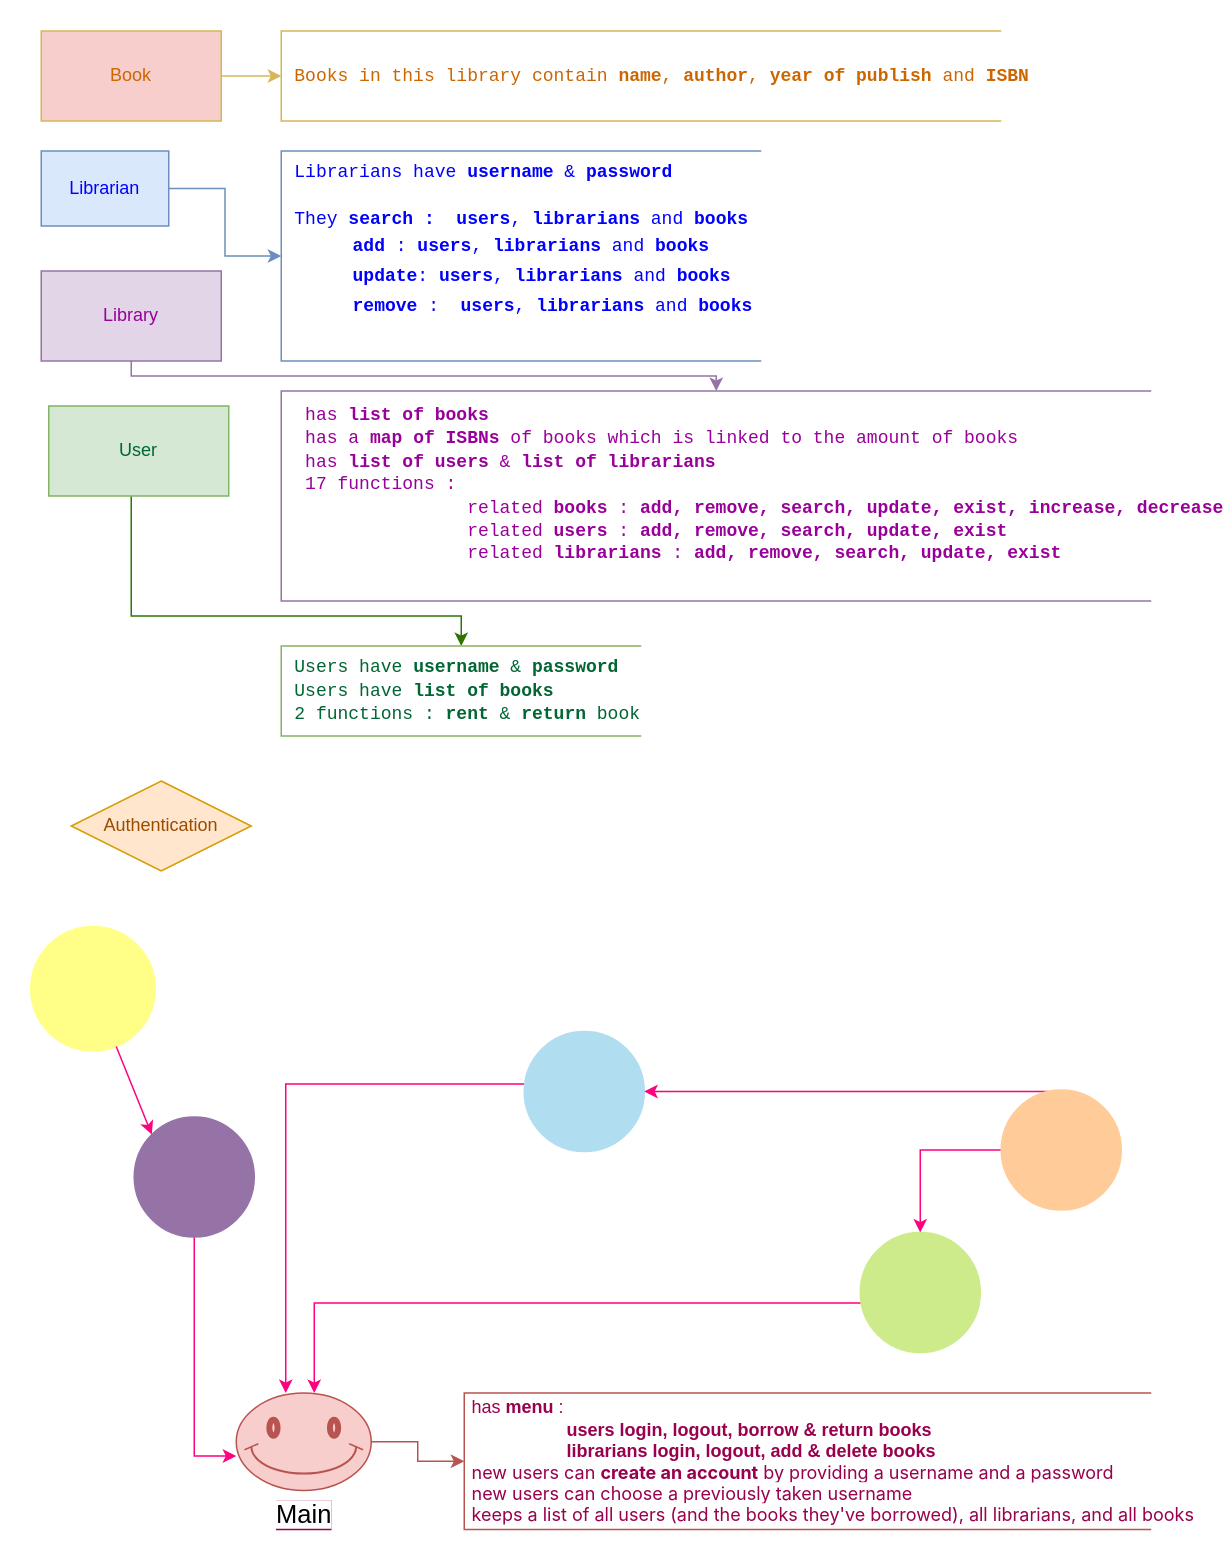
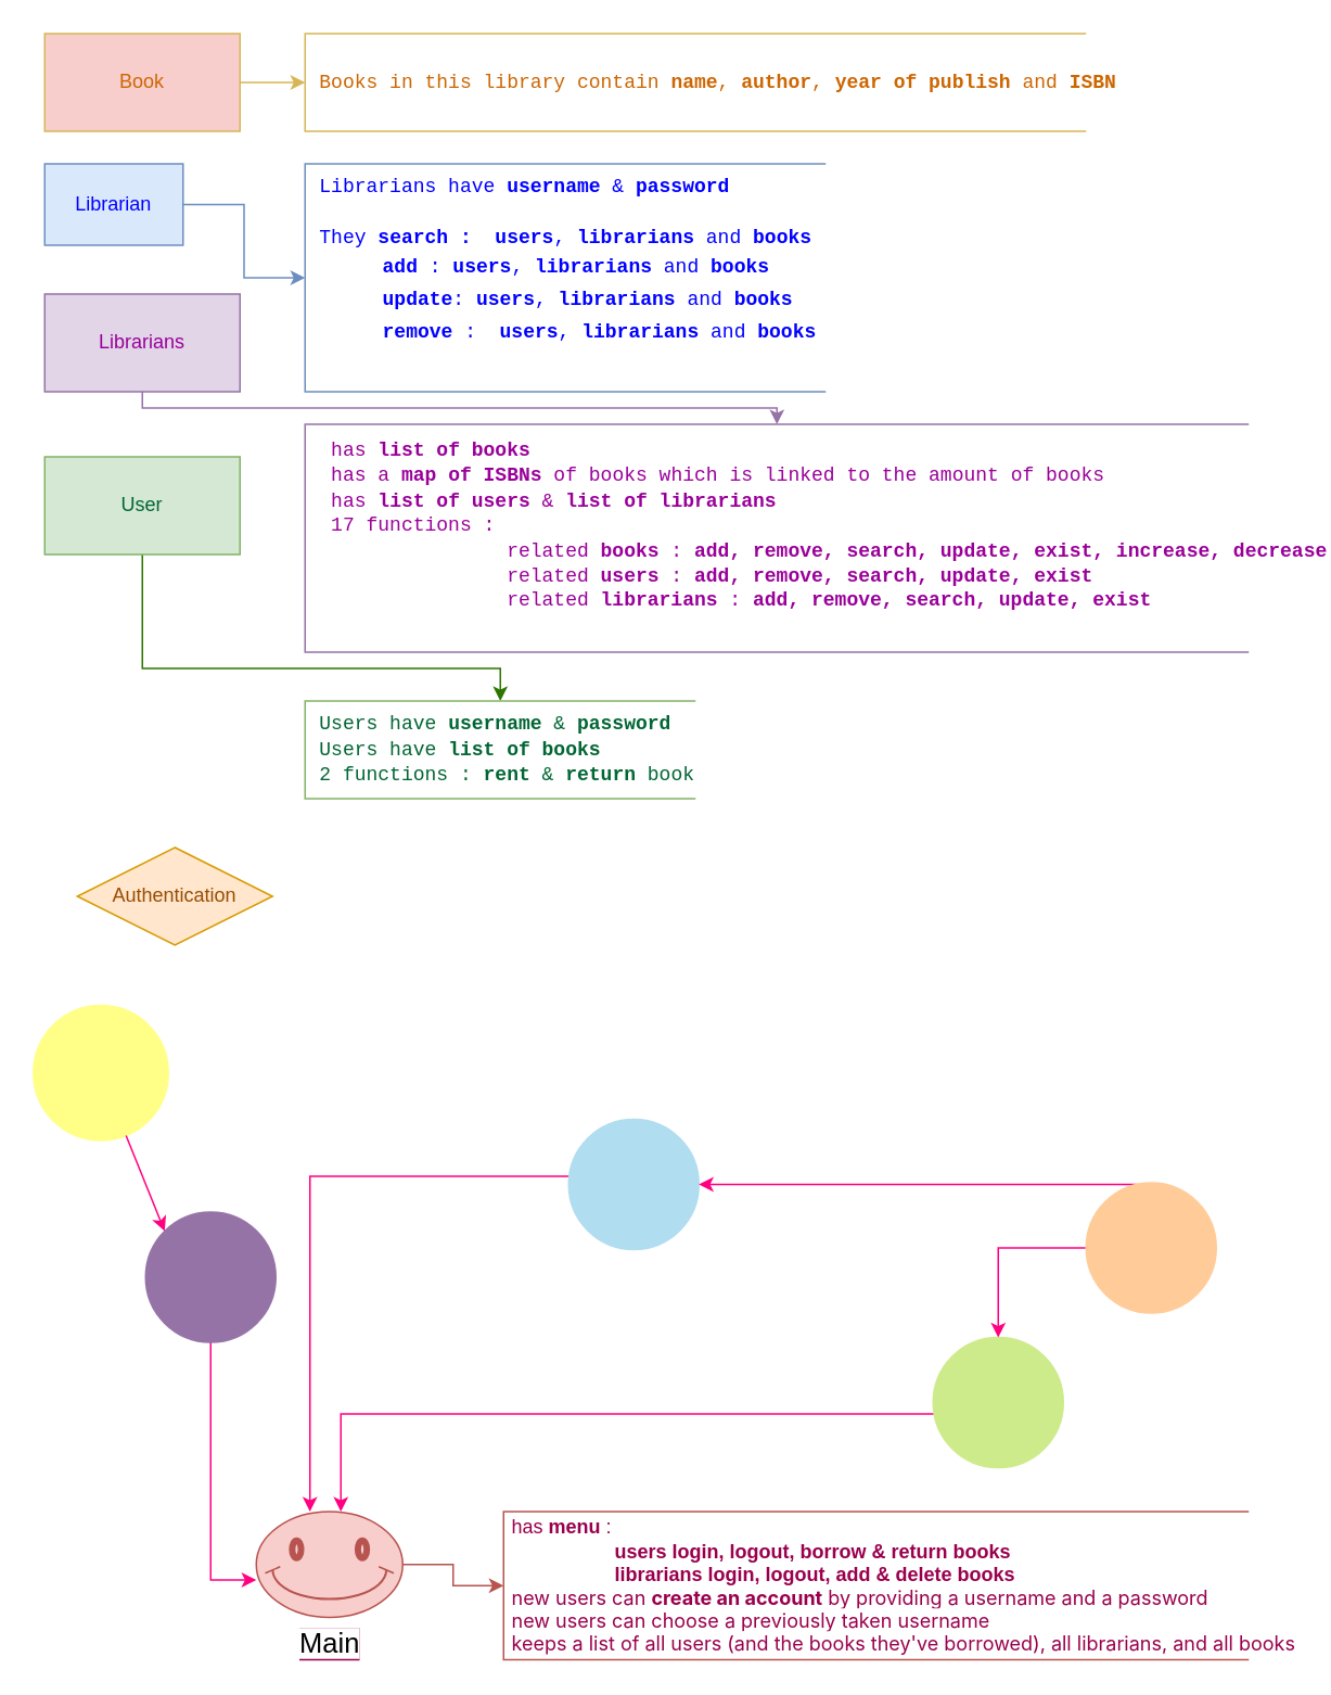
- <mxCell id="5" value="&lt;font color=&quot;#990099&quot;&gt;Library&lt;/font&gt;" style="rounded=0;whiteSpace=wrap;html=1;fillColor=#e1d5e7;strokeColor=#9673a6;" parent="1" vertex="1"><mxGeometry x="27" y="180" width="120" height="60" as="geometry" /></mxCell>
+ <mxCell id="5" value="&lt;font color=&quot;#990099&quot;&gt;Librarians&lt;/font&gt;" style="rounded=0;whiteSpace=wrap;html=1;fillColor=#e1d5e7;strokeColor=#9673a6;" parent="1" vertex="1"><mxGeometry x="27" y="180" width="120" height="60" as="geometry" /></mxCell>
- <mxCell id="3" value="&lt;font color=&quot;#006633&quot;&gt;User&lt;/font&gt;" style="rounded=0;whiteSpace=wrap;html=1;fillColor=#d5e8d4;strokeColor=#82b366;" parent="1" vertex="1"><mxGeometry x="32" y="270" width="120" height="60" as="geometry" /></mxCell>
+ <mxCell id="3" value="&lt;font color=&quot;#006633&quot;&gt;User&lt;/font&gt;" style="rounded=0;whiteSpace=wrap;html=1;fillColor=#d5e8d4;strokeColor=#82b366;" parent="1" vertex="1"><mxGeometry x="27" y="280" width="120" height="60" as="geometry" /></mxCell>
